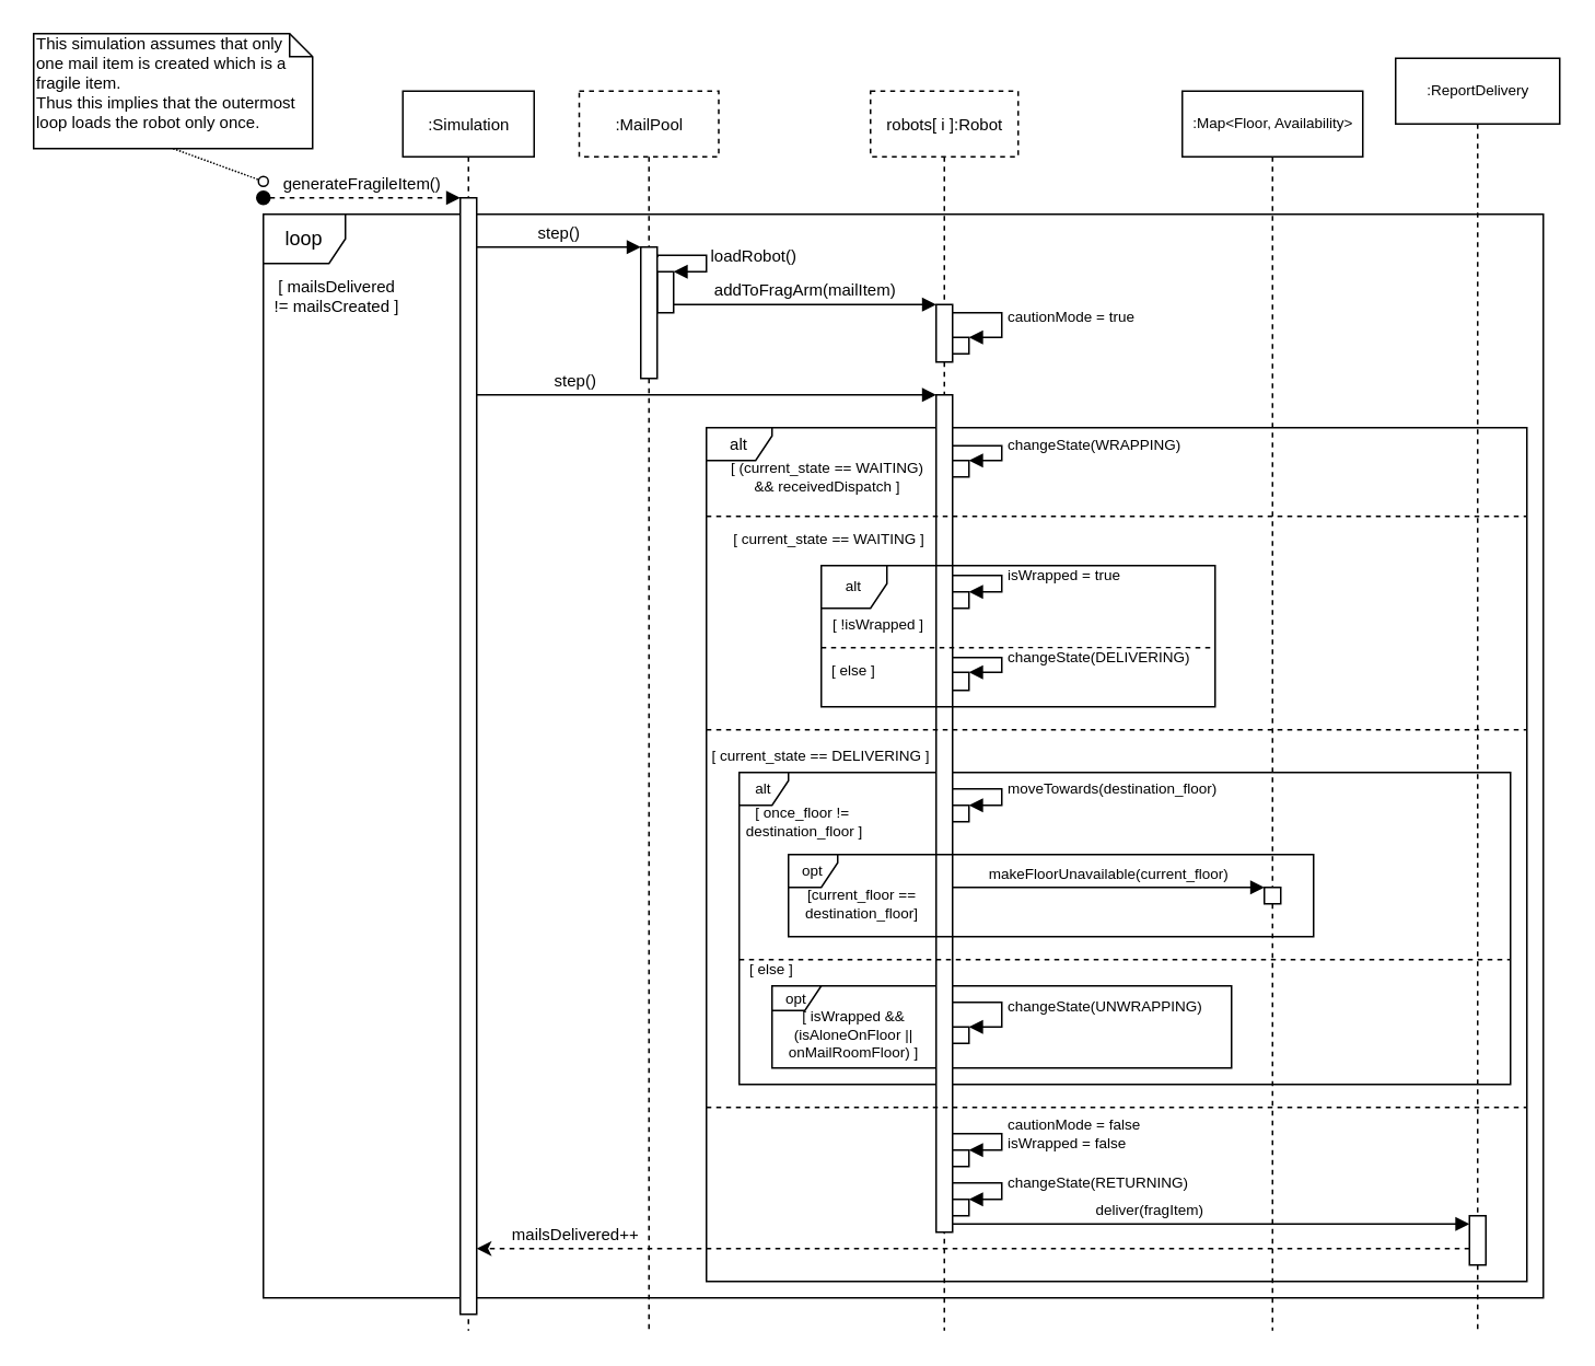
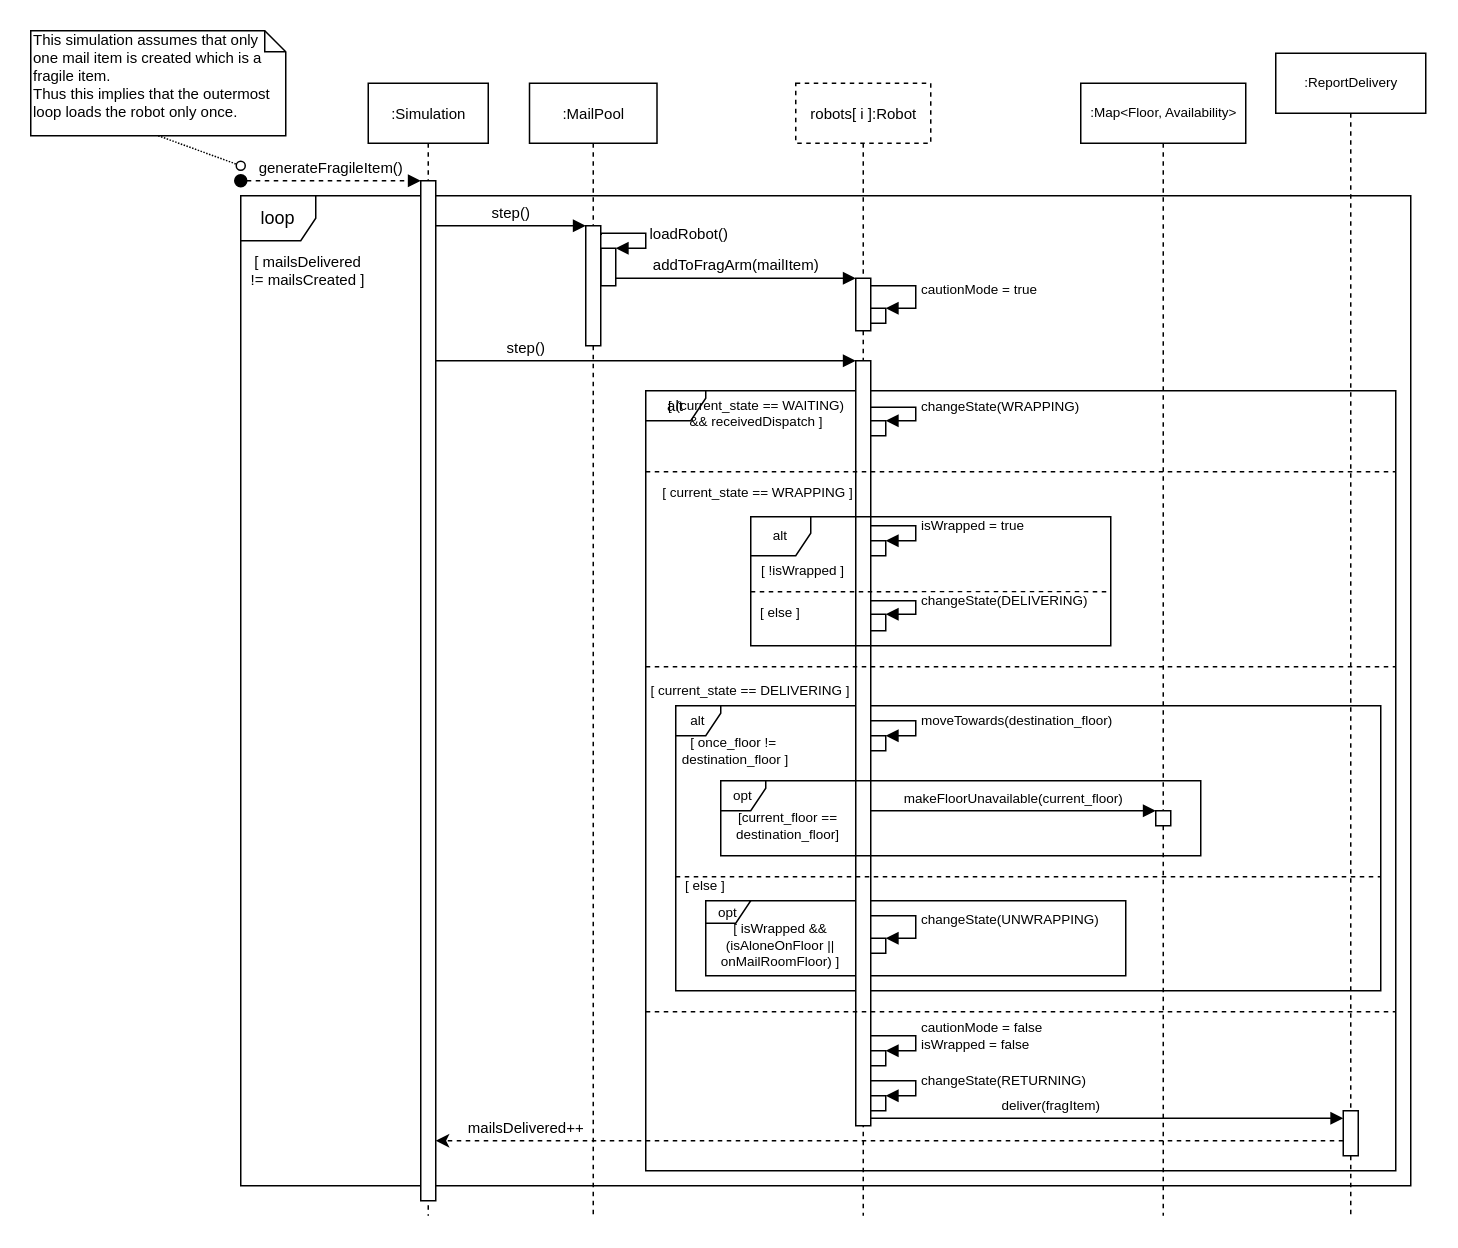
- <mxCell id="11" value=":MailPool" style="html=1;fontSize=10;dashed=1;" parent="1" vertex="1"><mxGeometry x="352.5" y="55" width="85" height="40" as="geometry" /></mxCell>
+ <mxCell id="11" value=":MailPool" style="html=1;fontSize=10;" parent="1" vertex="1"><mxGeometry x="352.5" y="55" width="85" height="40" as="geometry" /></mxCell>
- <mxCell id="27" value="[ (current_state == WAITING) &amp;amp;&amp;amp; receivedDispatch ]" style="text;html=1;strokeColor=none;fillColor=none;align=center;verticalAlign=middle;whiteSpace=wrap;rounded=0;fontSize=9;" parent="1" vertex="1"><mxGeometry x="444" y="280" width="120" height="20" as="geometry" /></mxCell>
+ <mxCell id="27" value="[ (current_state == WAITING) &amp;amp;&amp;amp; receivedDispatch ]" style="text;html=1;strokeColor=none;fillColor=none;align=center;verticalAlign=middle;whiteSpace=wrap;rounded=0;fontSize=9;" parent="1" vertex="1"><mxGeometry x="444" y="265" width="120" height="20" as="geometry" /></mxCell>
- <mxCell id="31" value="[ current_state == WAITING ]" style="text;html=1;strokeColor=none;fillColor=none;align=center;verticalAlign=middle;whiteSpace=wrap;rounded=0;dashed=1;fontSize=9;" parent="1" vertex="1"><mxGeometry x="420" y="318" width="170" height="20" as="geometry" /></mxCell>
+ <mxCell id="31" value="[ current_state == WRAPPING ]" style="text;html=1;strokeColor=none;fillColor=none;align=center;verticalAlign=middle;whiteSpace=wrap;rounded=0;dashed=1;fontSize=9;" parent="1" vertex="1"><mxGeometry x="420" y="318" width="170" height="20" as="geometry" /></mxCell>
